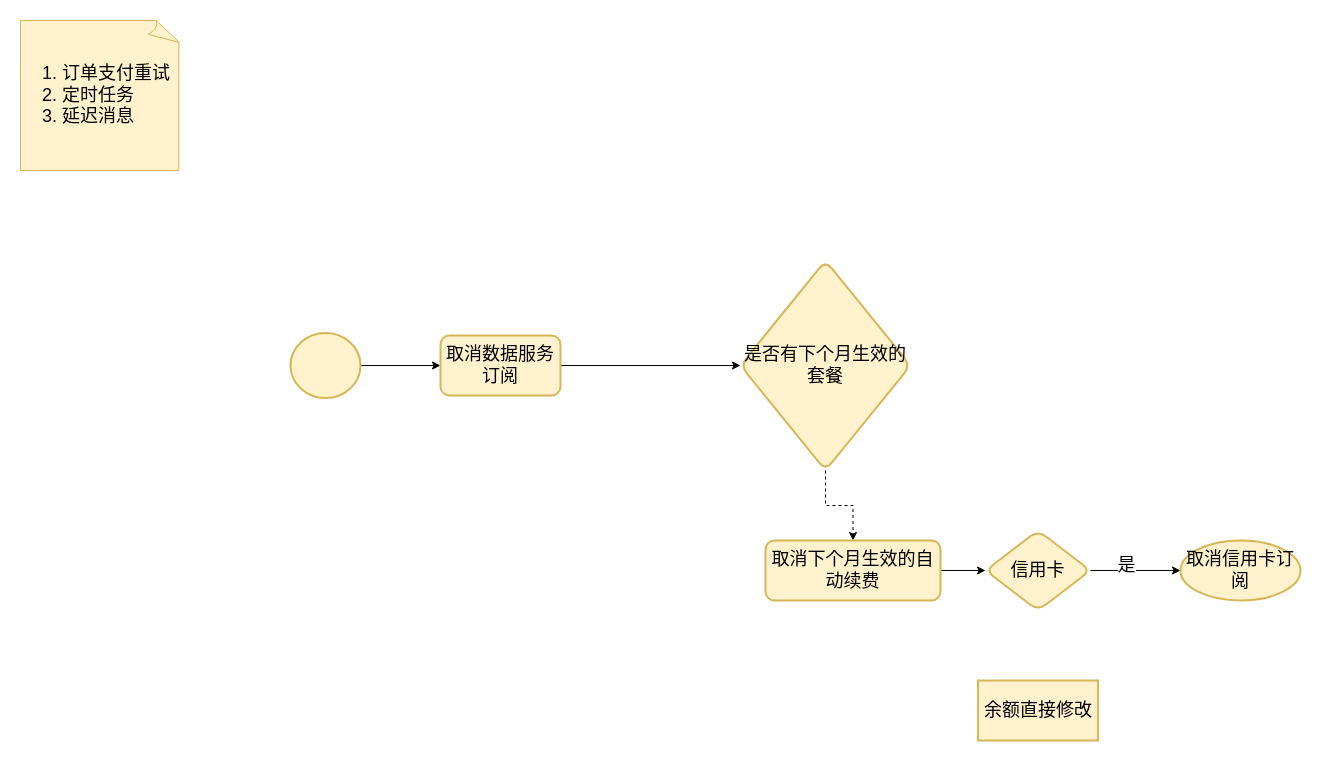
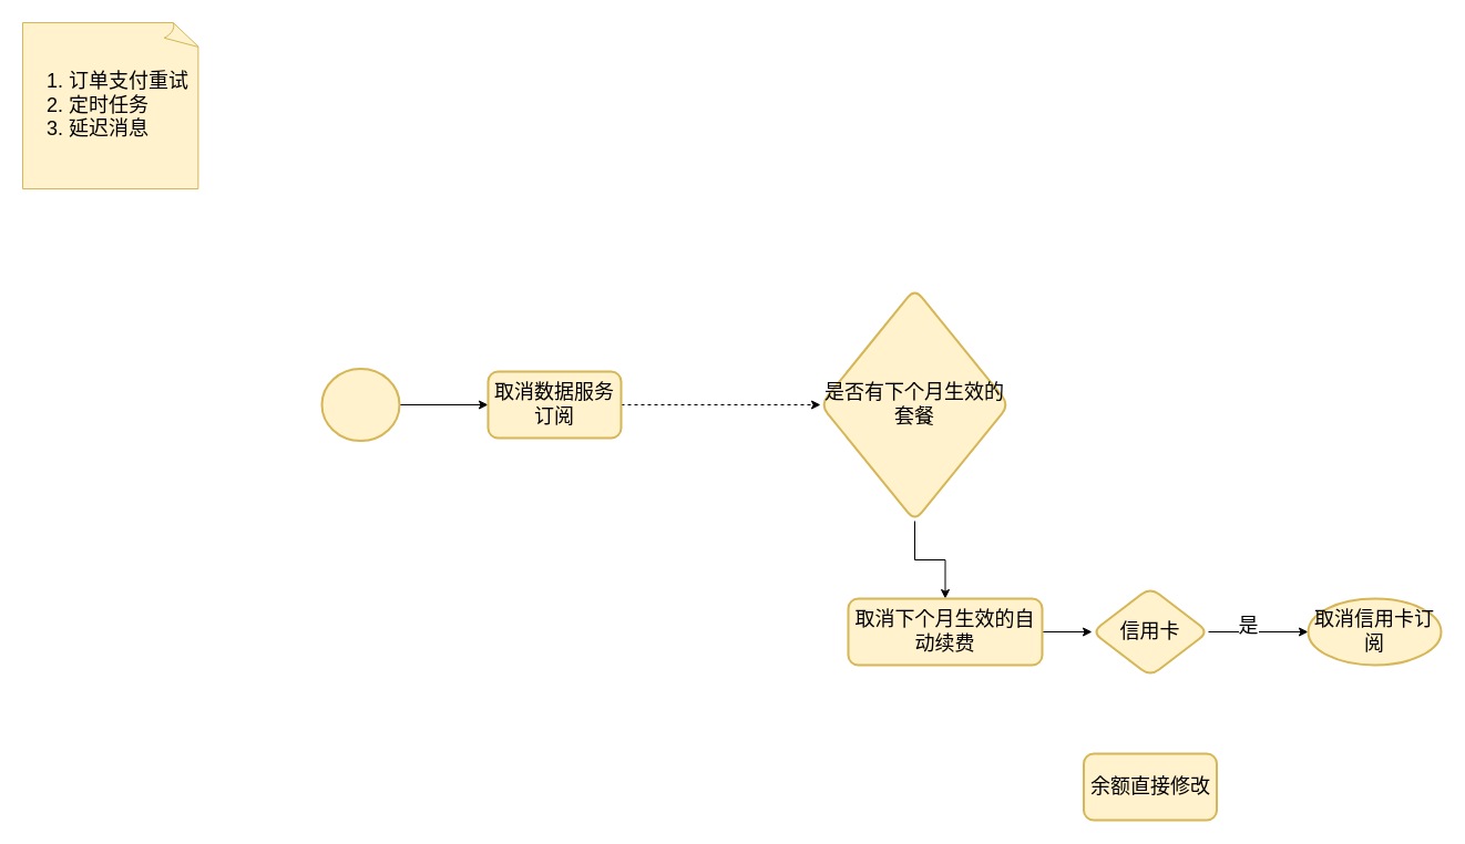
- <mxCell id="5" value="" style="edgeStyle=orthogonalEdgeStyle;rounded=0;orthogonalLoop=1;jettySize=auto;html=1;fontFamily=Helvetica;fontSize=18;fontColor=default;" edge="1" parent="1" source="6" target="8"><mxGeometry relative="1" as="geometry" /></mxCell>
+ <mxCell id="5" value="" style="edgeStyle=orthogonalEdgeStyle;rounded=0;orthogonalLoop=1;jettySize=auto;html=1;fontFamily=Helvetica;fontSize=18;fontColor=default;dashed=1;" edge="1" parent="1" source="6" target="8"><mxGeometry relative="1" as="geometry" /></mxCell>
- <mxCell id="7" value="" style="edgeStyle=orthogonalEdgeStyle;rounded=0;orthogonalLoop=1;jettySize=auto;html=1;fontFamily=Helvetica;fontSize=18;fontColor=default;dashed=1;" edge="1" parent="1" source="8" target="10"><mxGeometry relative="1" as="geometry" /></mxCell>
+ <mxCell id="7" value="" style="edgeStyle=orthogonalEdgeStyle;rounded=0;orthogonalLoop=1;jettySize=auto;html=1;fontFamily=Helvetica;fontSize=18;fontColor=default;" edge="1" parent="1" source="8" target="10"><mxGeometry relative="1" as="geometry" /></mxCell>
- <mxCell id="15" value="余额直接修改" style="whiteSpace=wrap;html=1;fontSize=18;fillColor=#fff2cc;strokeColor=#d6b656;strokeWidth=2;rounded=0;" vertex="1" parent="1"><mxGeometry x="977.5" y="680" width="120" height="60" as="geometry" /></mxCell>
+ <mxCell id="15" value="余额直接修改" style="whiteSpace=wrap;html=1;fontSize=18;fillColor=#fff2cc;strokeColor=#d6b656;rounded=1;strokeWidth=2;" vertex="1" parent="1"><mxGeometry x="977.5" y="680" width="120" height="60" as="geometry" /></mxCell>
